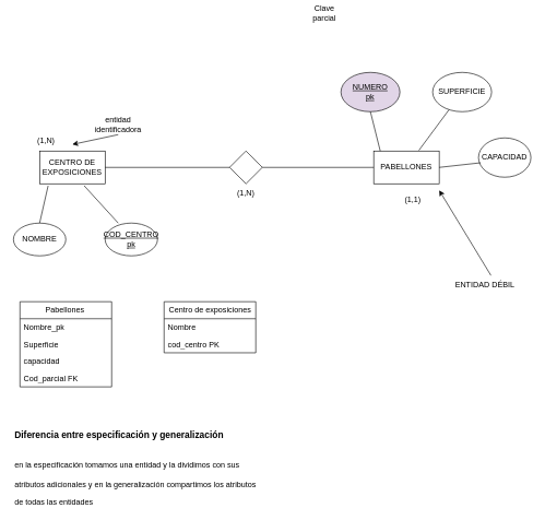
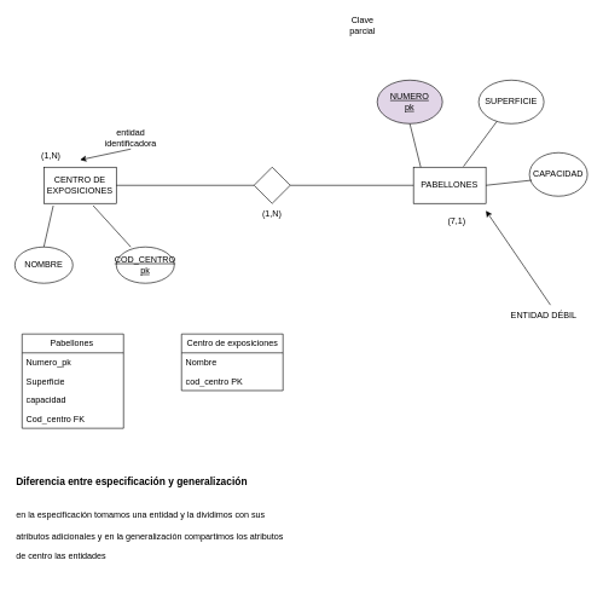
- <mxCell id="22" value="Clave parcial" style="text;html=1;align=center;verticalAlign=middle;whiteSpace=wrap;rounded=0;" vertex="1" parent="1"><mxGeometry x="465" y="5" width="60" height="30" as="geometry" /></mxCell>
+ <mxCell id="22" value="Clave parcial" style="text;html=1;align=center;verticalAlign=middle;whiteSpace=wrap;rounded=0;" vertex="1" parent="1"><mxGeometry x="470" y="20" width="60" height="30" as="geometry" /></mxCell>
- <mxCell id="17" value="(1,1)" style="text;html=1;align=center;verticalAlign=middle;whiteSpace=wrap;rounded=0;" vertex="1" parent="1"><mxGeometry x="600" y="290" width="60" height="30" as="geometry" /></mxCell>
+ <mxCell id="17" value="(7,1)" style="text;html=1;align=center;verticalAlign=middle;whiteSpace=wrap;rounded=0;" vertex="1" parent="1"><mxGeometry x="600" y="290" width="60" height="30" as="geometry" /></mxCell>
- <mxCell id="20" value="ENTIDAD DÉBIL" style="text;html=1;align=center;verticalAlign=middle;whiteSpace=wrap;rounded=0;" vertex="1" parent="1"><mxGeometry x="690" y="420" width="100" height="30" as="geometry" /></mxCell>
+ <mxCell id="20" value="ENTIDAD DÉBIL" style="text;html=1;align=center;verticalAlign=middle;whiteSpace=wrap;rounded=0;" vertex="1" parent="1"><mxGeometry x="700" y="420" width="100" height="30" as="geometry" /></mxCell>
- <mxCell id="29" value="Nombre_pk" style="text;strokeColor=none;fillColor=none;align=left;verticalAlign=top;spacingLeft=4;spacingRight=4;overflow=hidden;rotatable=0;points=[[0,0.5],[1,0.5]];portConstraint=eastwest;whiteSpace=wrap;html=1;" vertex="1" parent="28"><mxGeometry y="26" width="140" height="26" as="geometry" /></mxCell>
+ <mxCell id="29" value="Numero_pk" style="text;strokeColor=none;fillColor=none;align=left;verticalAlign=top;spacingLeft=4;spacingRight=4;overflow=hidden;rotatable=0;points=[[0,0.5],[1,0.5]];portConstraint=eastwest;whiteSpace=wrap;html=1;" vertex="1" parent="28"><mxGeometry y="26" width="140" height="26" as="geometry" /></mxCell>
- <mxCell id="32" value="Cod_parcial FK" style="text;strokeColor=none;fillColor=none;align=left;verticalAlign=top;spacingLeft=4;spacingRight=4;overflow=hidden;rotatable=0;points=[[0,0.5],[1,0.5]];portConstraint=eastwest;whiteSpace=wrap;html=1;" vertex="1" parent="28"><mxGeometry y="104" width="140" height="26" as="geometry" /></mxCell>
+ <mxCell id="32" value="Cod_centro FK" style="text;strokeColor=none;fillColor=none;align=left;verticalAlign=top;spacingLeft=4;spacingRight=4;overflow=hidden;rotatable=0;points=[[0,0.5],[1,0.5]];portConstraint=eastwest;whiteSpace=wrap;html=1;" vertex="1" parent="28"><mxGeometry y="104" width="140" height="26" as="geometry" /></mxCell>
- <mxCell id="33" value="&lt;h1 style=&quot;margin-top: 0px;&quot;&gt;&lt;span style=&quot;background-color: initial;&quot;&gt;&lt;font style=&quot;font-size: 14px;&quot;&gt;Diferencia entre especificación y generalización&lt;/font&gt;&amp;nbsp;&lt;/span&gt;&lt;/h1&gt;&lt;h1 style=&quot;margin-top: 0px;&quot;&gt;&lt;span style=&quot;font-size: 12px; font-weight: 400;&quot;&gt;en la especificación tomamos una entidad y la dividimos con sus atributos adicionales y en la generalización compartimos los atributos de todas las entidades&lt;/span&gt;&lt;/h1&gt;" style="text;html=1;whiteSpace=wrap;overflow=hidden;rounded=0;" vertex="1" parent="1"><mxGeometry x="20" y="640" width="380" height="150" as="geometry" /></mxCell>
+ <mxCell id="33" value="&lt;h1 style=&quot;margin-top: 0px;&quot;&gt;&lt;span style=&quot;background-color: initial;&quot;&gt;&lt;font style=&quot;font-size: 14px;&quot;&gt;Diferencia entre especificación y generalización&lt;/font&gt;&amp;nbsp;&lt;/span&gt;&lt;/h1&gt;&lt;h1 style=&quot;margin-top: 0px;&quot;&gt;&lt;span style=&quot;font-size: 12px; font-weight: 400;&quot;&gt;en la especificación tomamos una entidad y la dividimos con sus atributos adicionales y en la generalización compartimos los atributos de centro las entidades&lt;/span&gt;&lt;/h1&gt;" style="text;html=1;whiteSpace=wrap;overflow=hidden;rounded=0;" vertex="1" parent="1"><mxGeometry x="20" y="640" width="380" height="150" as="geometry" /></mxCell>
